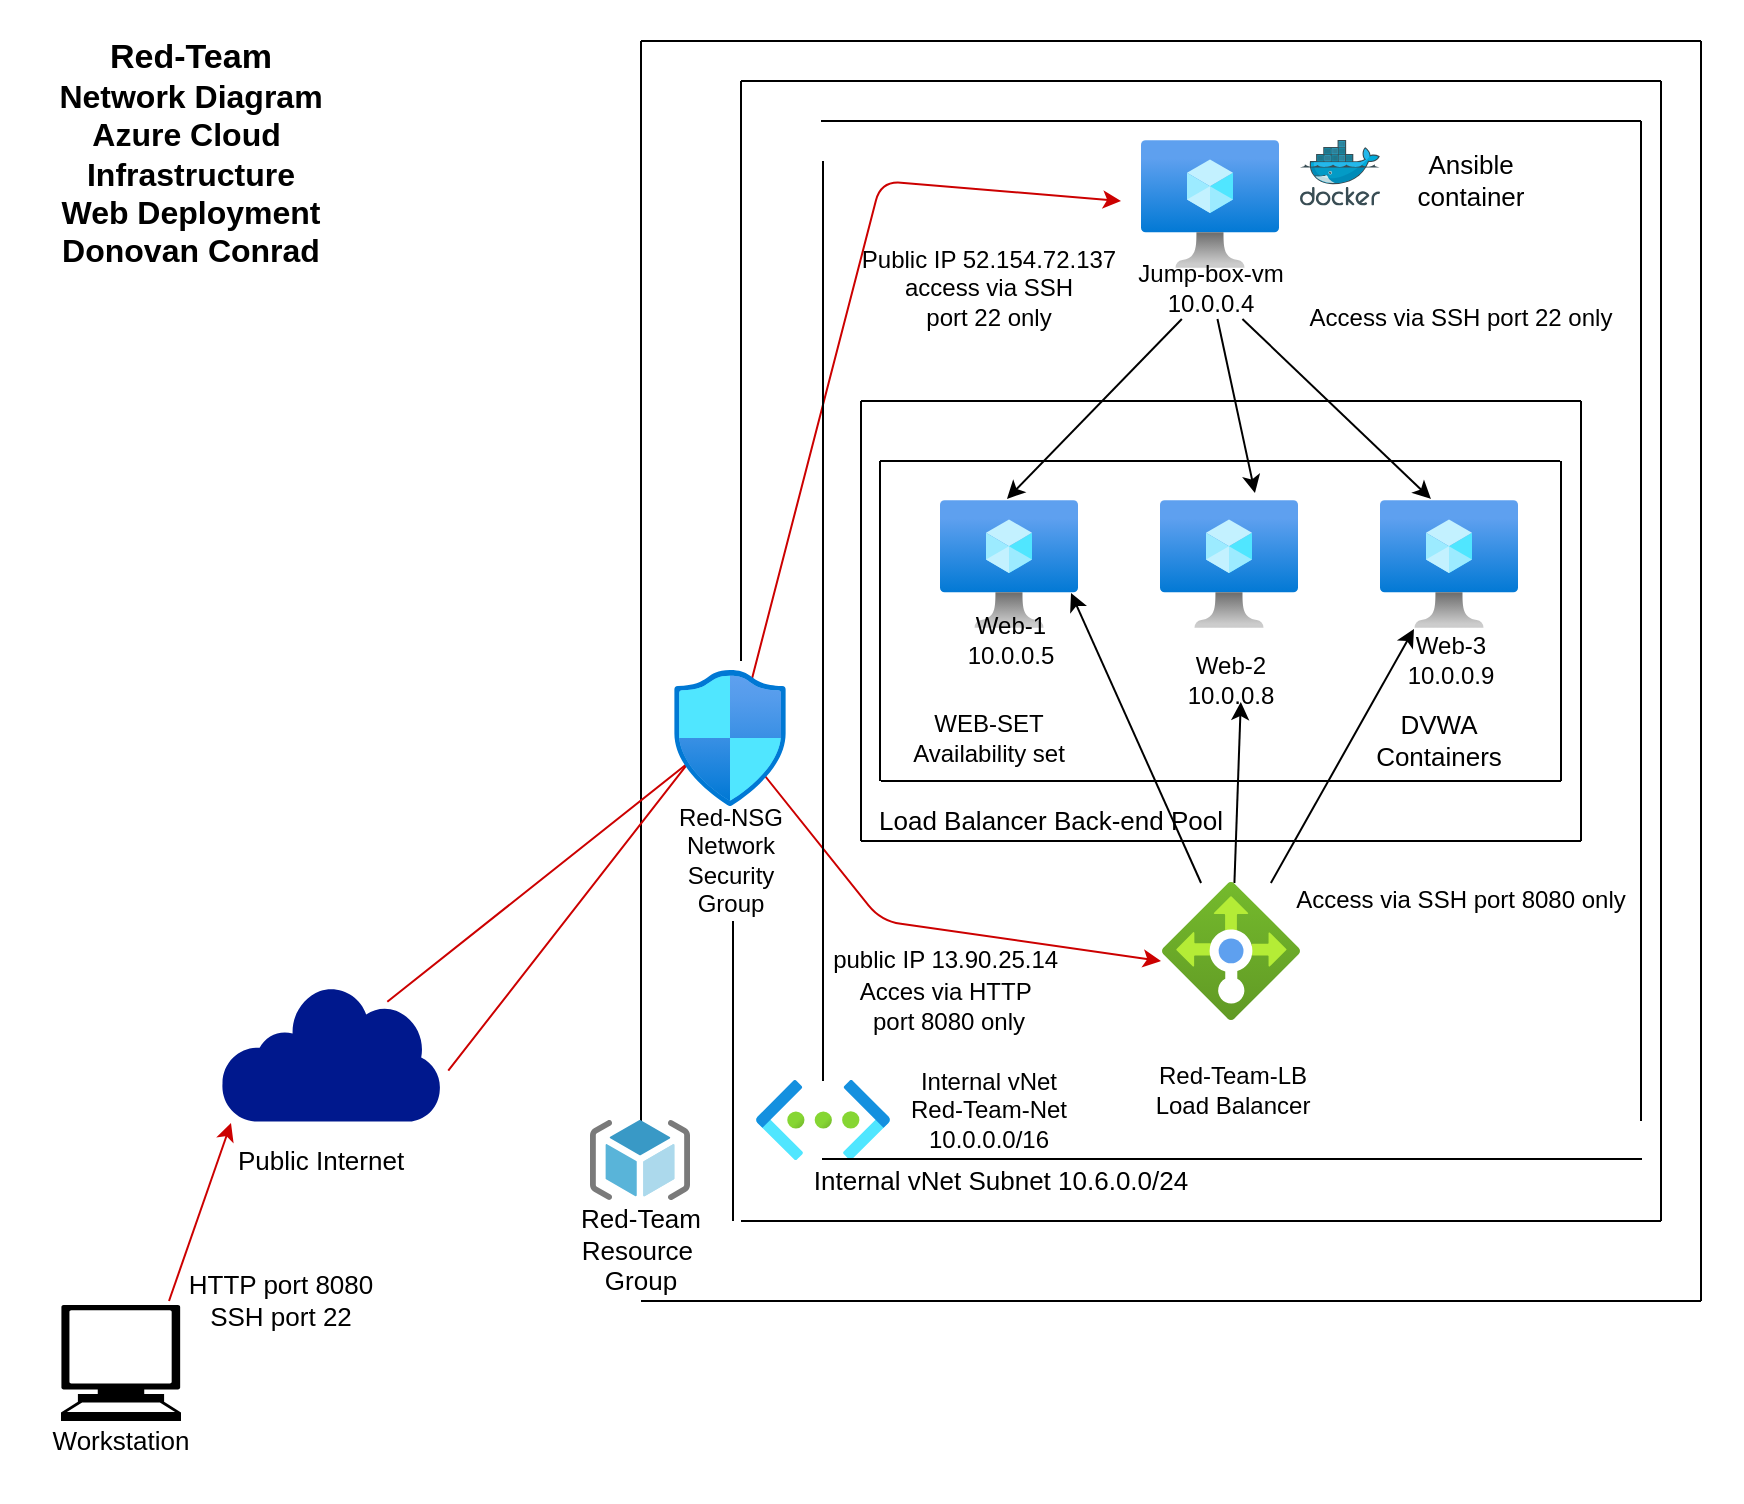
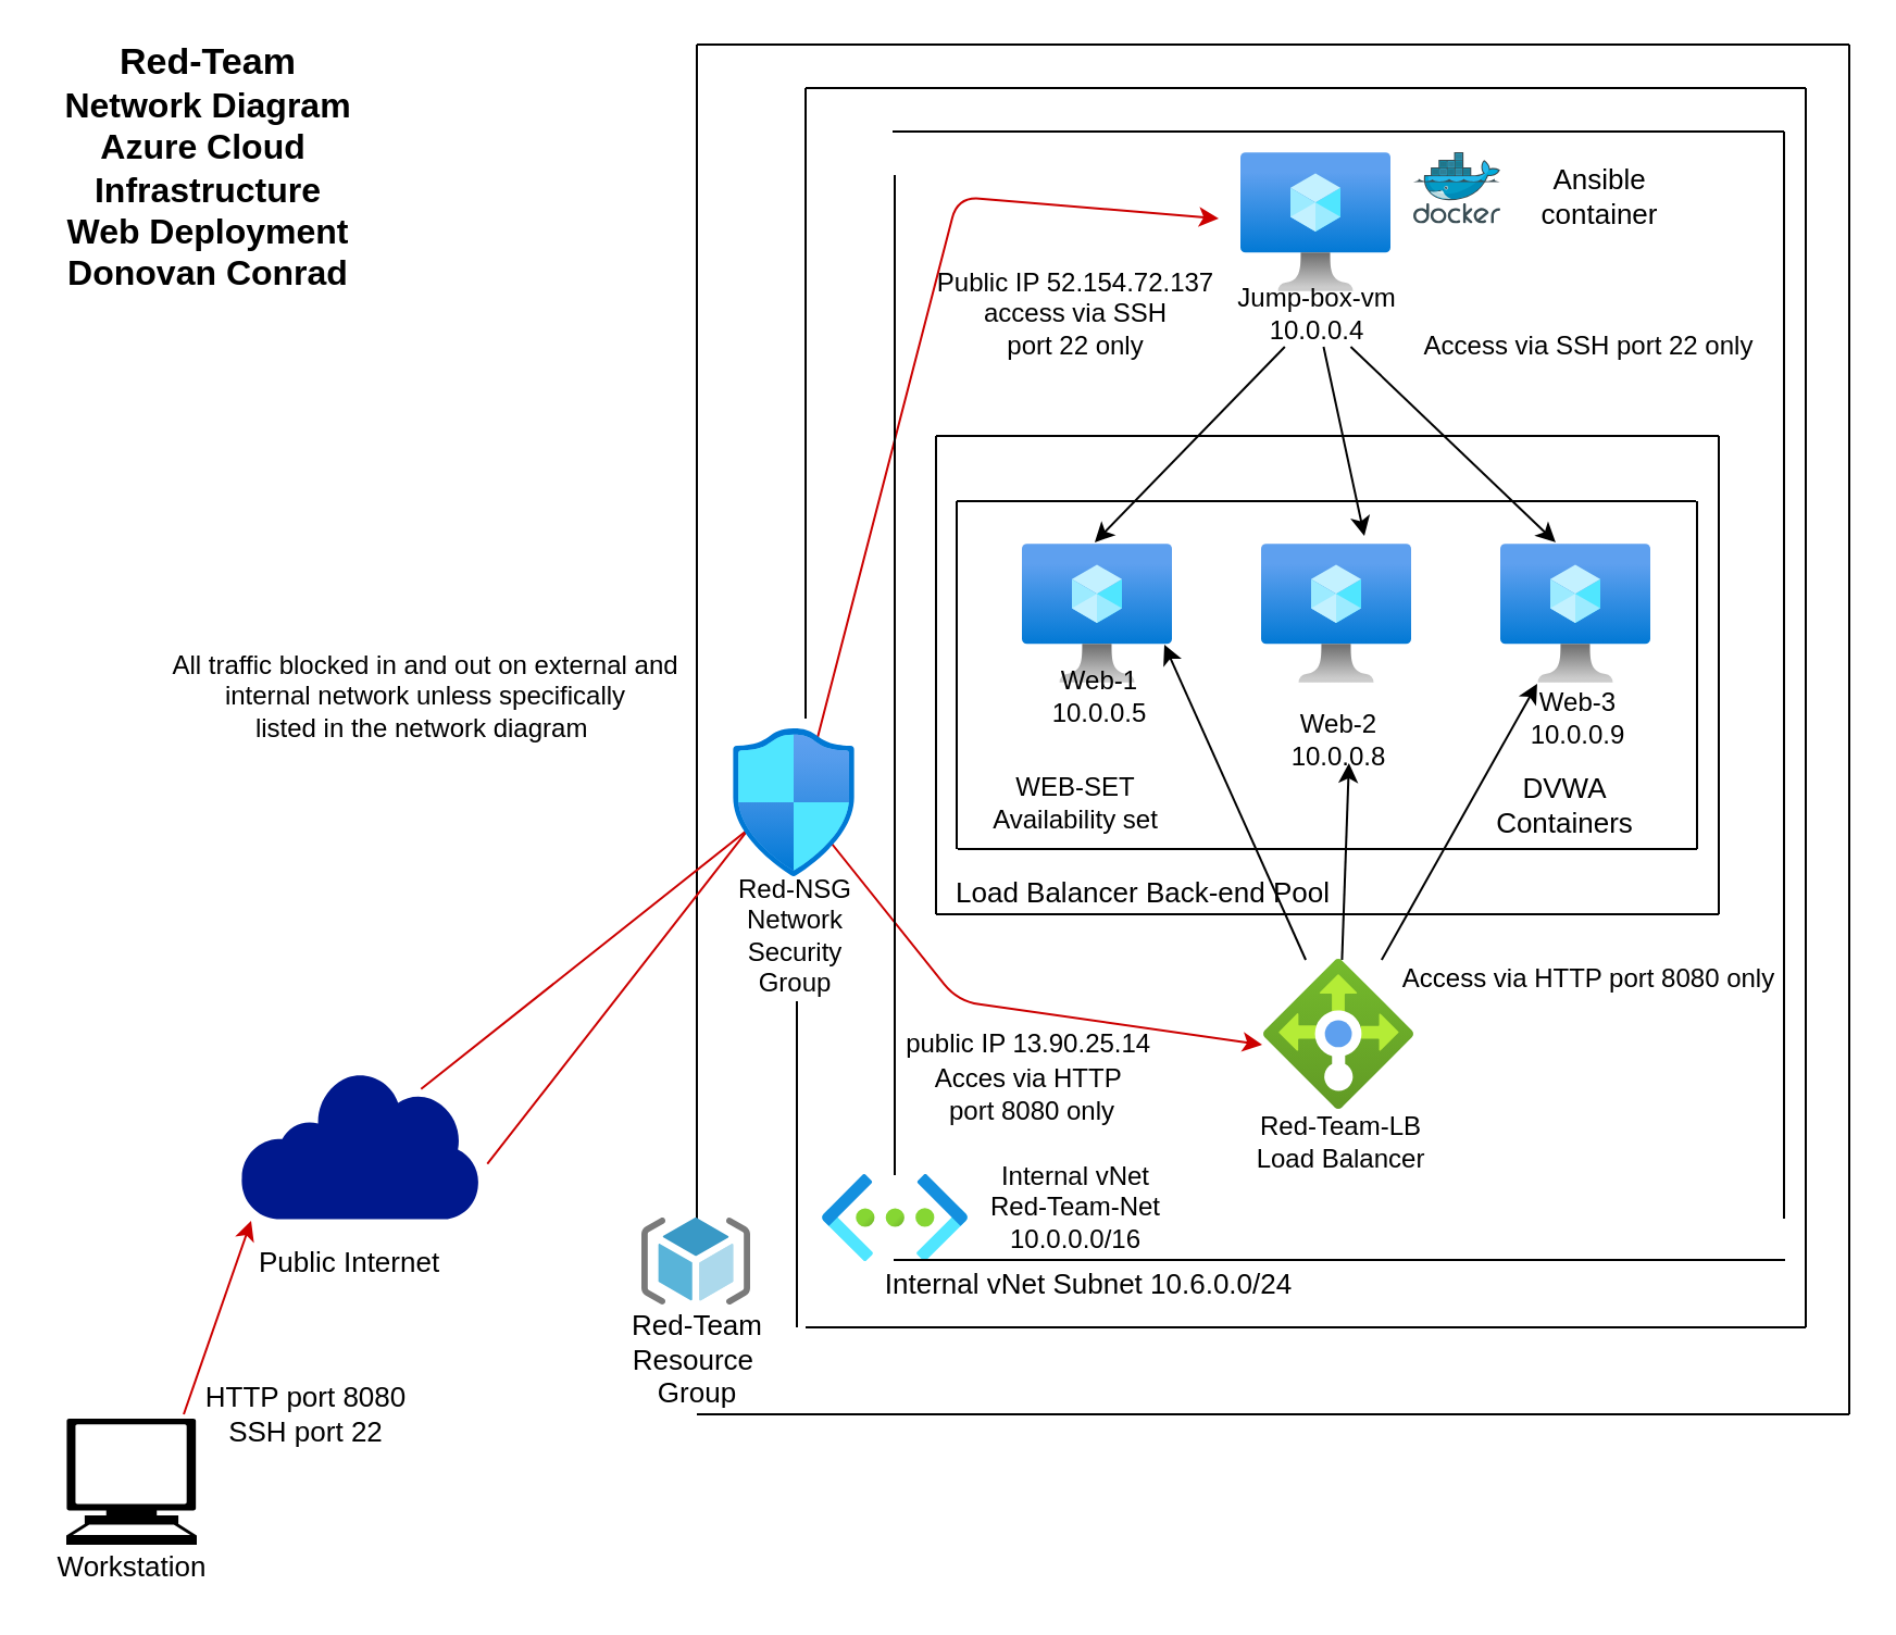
+ <mxCell id="33" value="All traffic blocked in and out on external and &lt;br&gt;internal network unless specifically&lt;br&gt;listed in the network diagram&amp;nbsp;" style="text;html=1;resizable=0;autosize=1;align=center;verticalAlign=middle;points=[];fillColor=none;strokeColor=none;rounded=0;" parent="1" vertex="1"><mxGeometry x="70" y="295" width="250" height="50" as="geometry" /></mxCell>
- <mxCell id="19" value="Access via SSH port 8080 only" style="text;html=1;resizable=0;autosize=1;align=center;verticalAlign=middle;points=[];fillColor=none;strokeColor=none;rounded=0;" parent="1" vertex="1"><mxGeometry x="634.5" y="440" width="190" height="20" as="geometry" /></mxCell>
+ <mxCell id="19" value="Access via HTTP port 8080 only" style="text;html=1;resizable=0;autosize=1;align=center;verticalAlign=middle;points=[];fillColor=none;strokeColor=none;rounded=0;" parent="1" vertex="1"><mxGeometry x="634.5" y="440" width="190" height="20" as="geometry" /></mxCell>
- <mxCell id="18" value="Red-Team-LB&lt;br&gt;Load Balancer" style="text;html=1;resizable=0;autosize=1;align=center;verticalAlign=middle;points=[];fillColor=none;strokeColor=none;rounded=0;" parent="1" vertex="1"><mxGeometry x="570.5" y="530" width="90" height="30" as="geometry" /></mxCell>
+ <mxCell id="18" value="Red-Team-LB&lt;br&gt;Load Balancer" style="text;html=1;resizable=0;autosize=1;align=center;verticalAlign=middle;points=[];fillColor=none;strokeColor=none;rounded=0;" parent="1" vertex="1"><mxGeometry x="570.5" y="510" width="90" height="30" as="geometry" /></mxCell>
